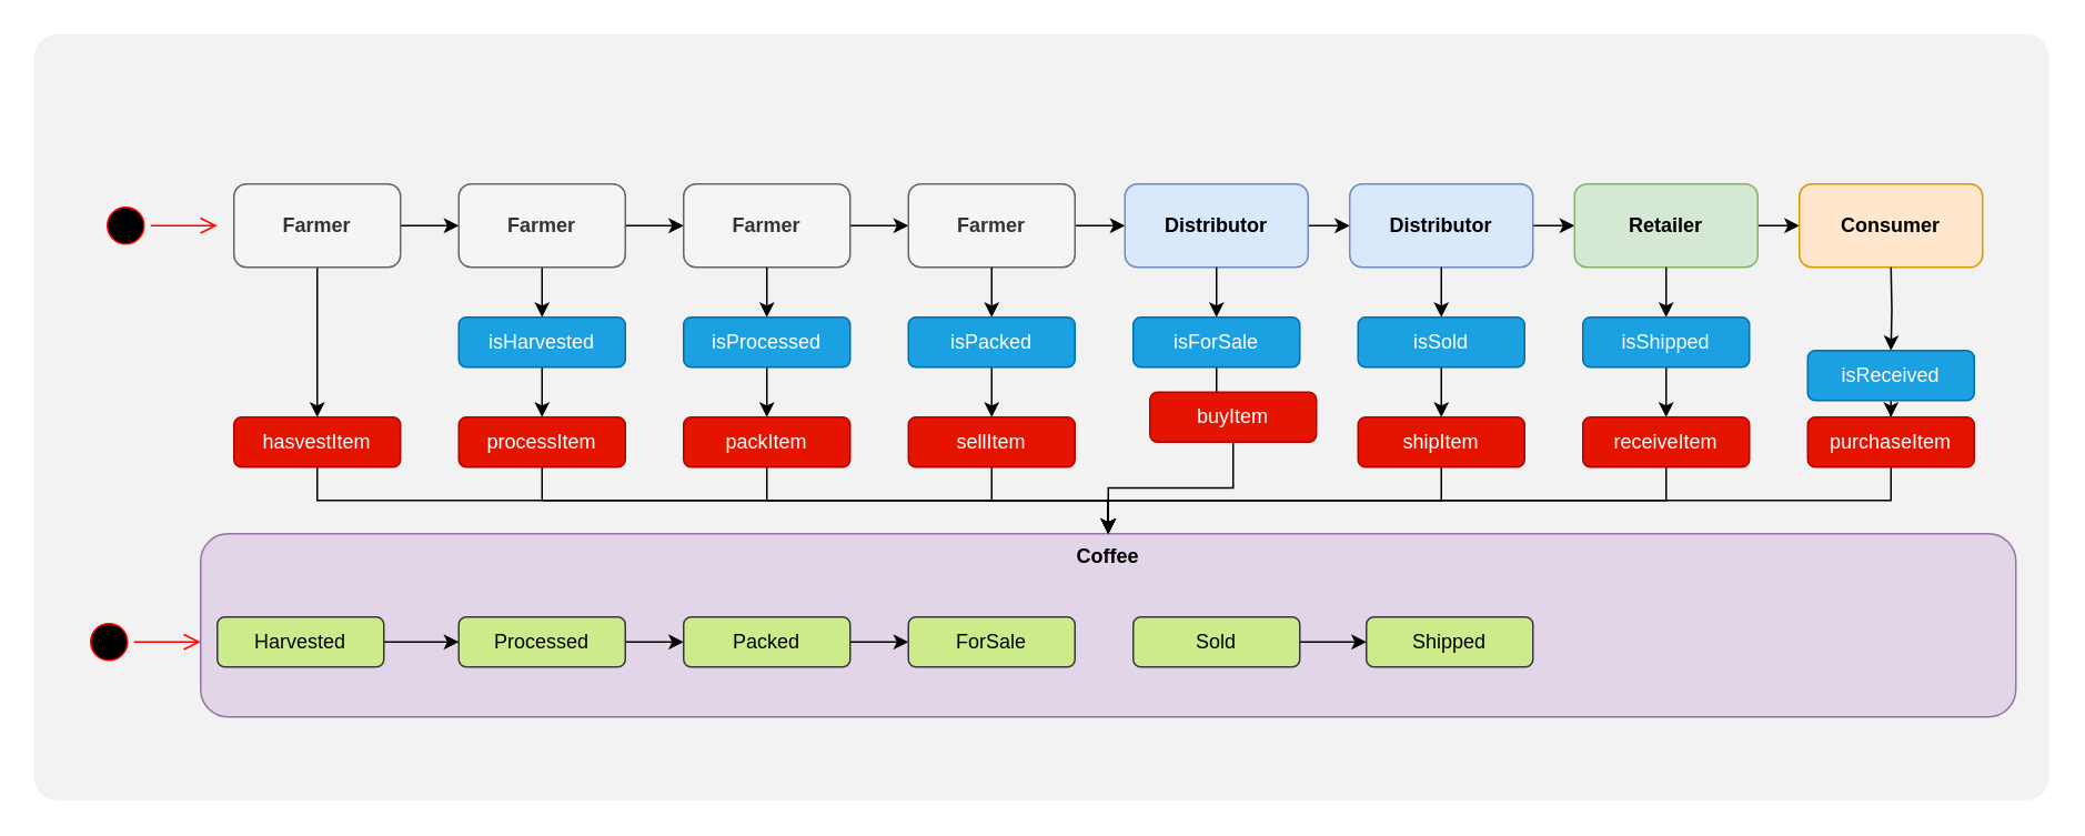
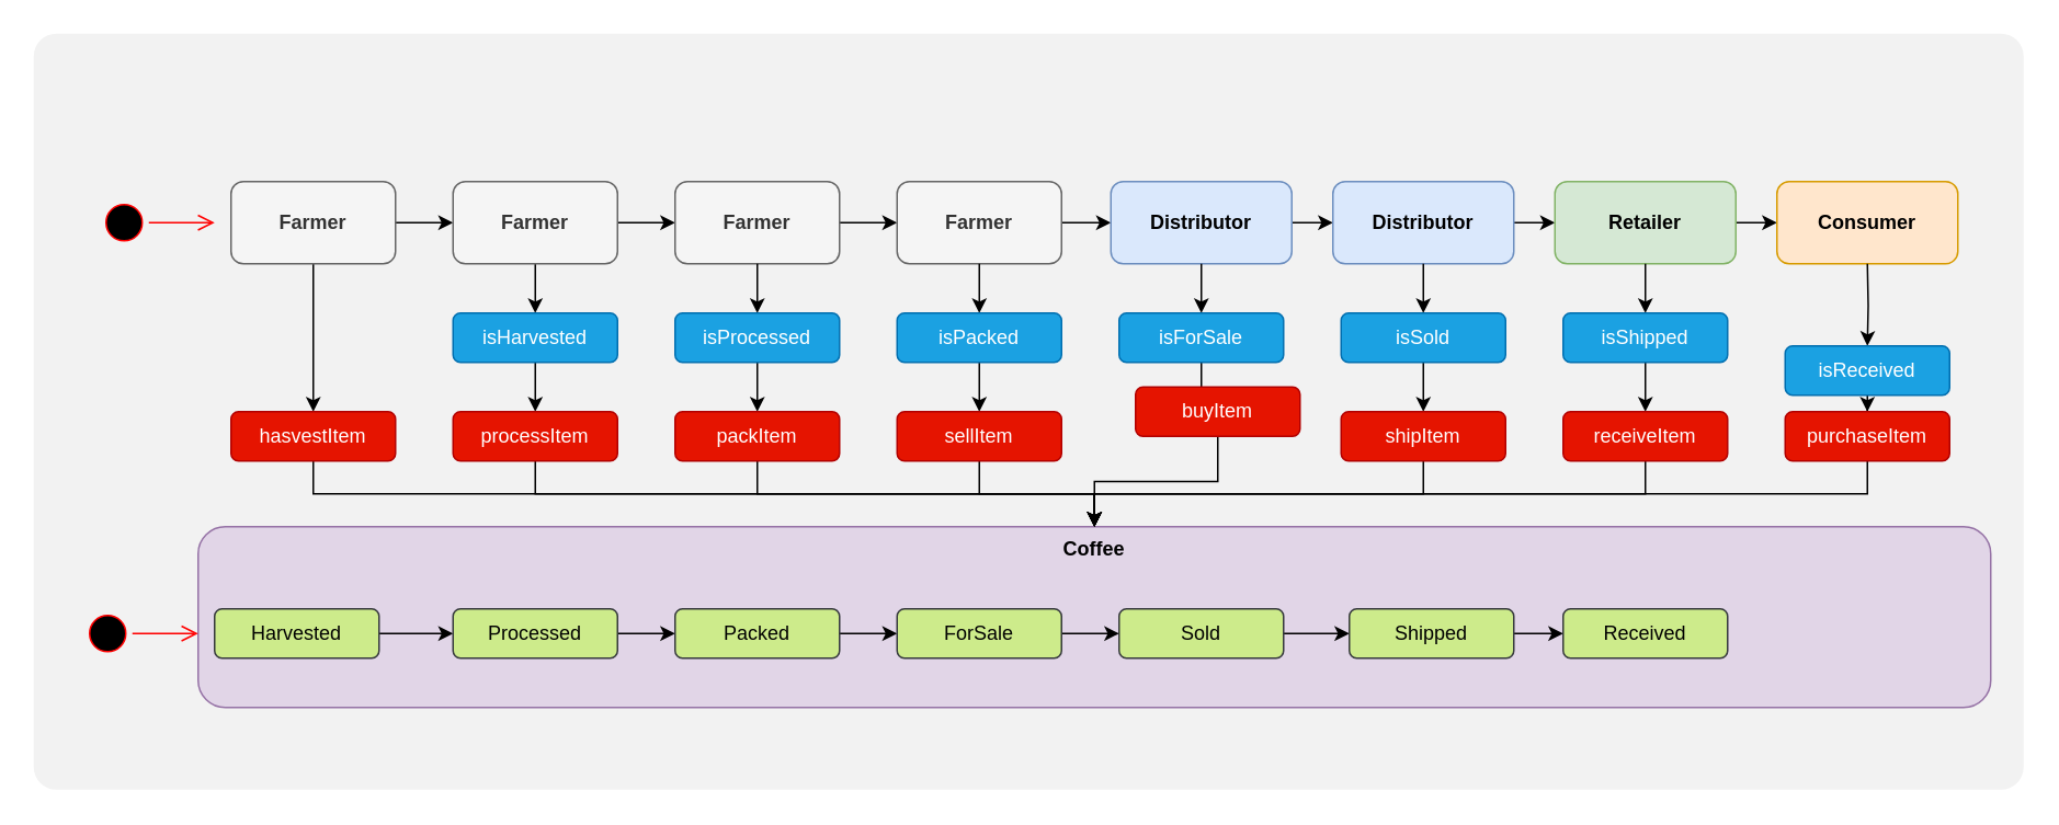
+ <mxCell id="67" value="" style="edgeStyle=orthogonalEdgeStyle;rounded=0;orthogonalLoop=1;jettySize=auto;html=1;" edge="1" parent="1" source="68" target="70"><mxGeometry relative="1" as="geometry" /></mxCell>
+ <mxCell id="71" value="" style="edgeStyle=orthogonalEdgeStyle;rounded=0;orthogonalLoop=1;jettySize=auto;html=1;" edge="1" parent="1" source="72" target="73"><mxGeometry relative="1" as="geometry" /></mxCell>
+ <mxCell id="73" value="Received" style="rounded=1;whiteSpace=wrap;html=1;fillColor=#cdeb8b;strokeColor=#36393d;" vertex="1" parent="1"><mxGeometry x="950" y="370" width="100" height="30" as="geometry" /></mxCell>
